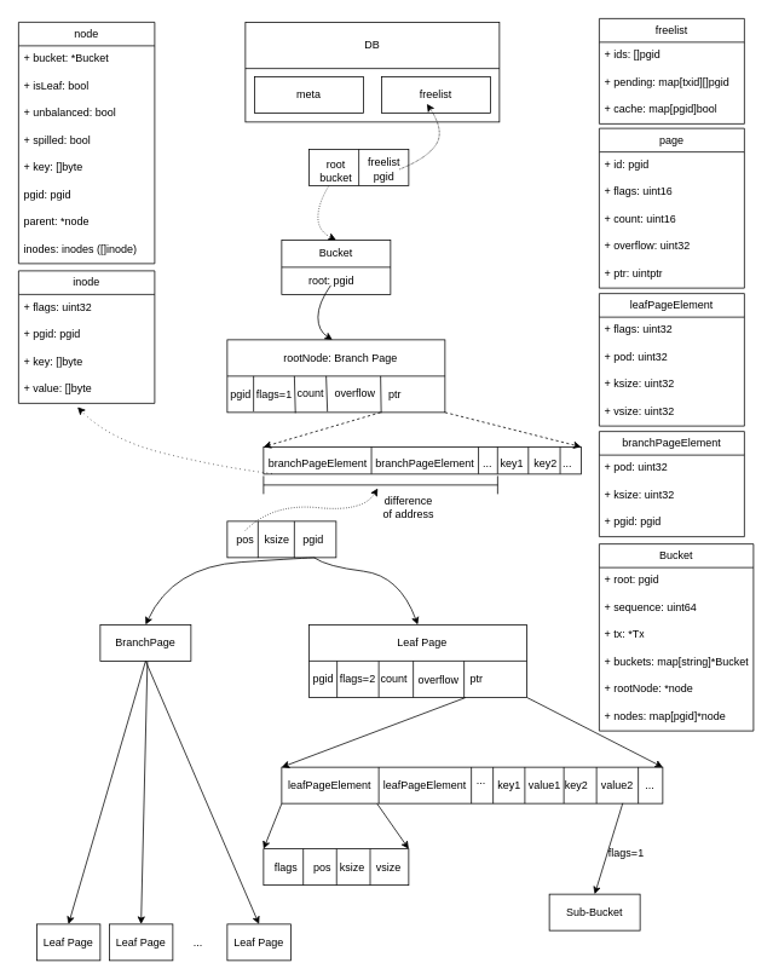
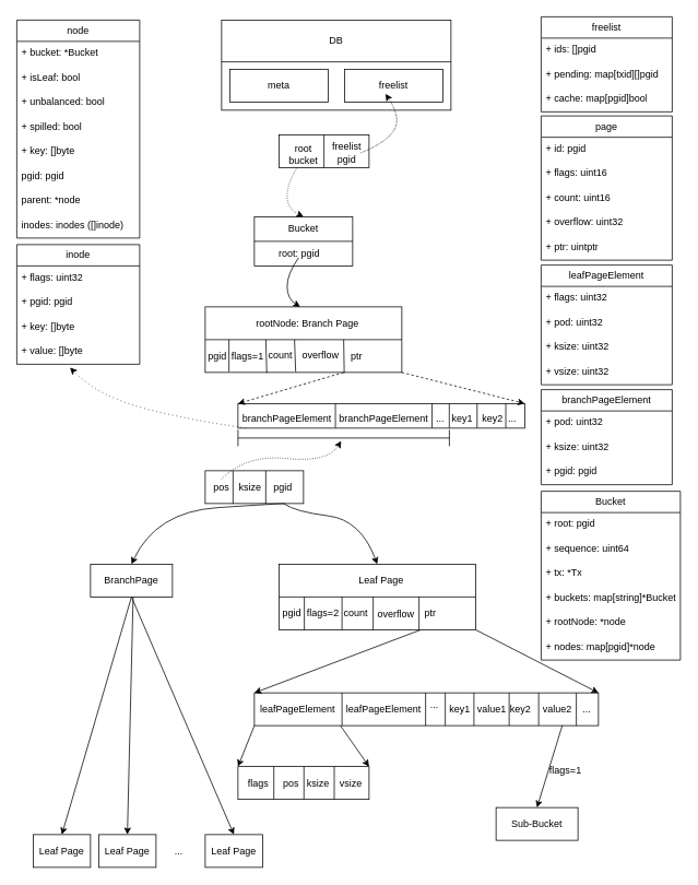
- <mxCell id="58" value="difference of address" style="text;html=1;align=center;verticalAlign=middle;whiteSpace=wrap;rounded=0;" vertex="1" parent="1"><mxGeometry x="420" y="544" width="60" height="30" as="geometry" /></mxCell>
